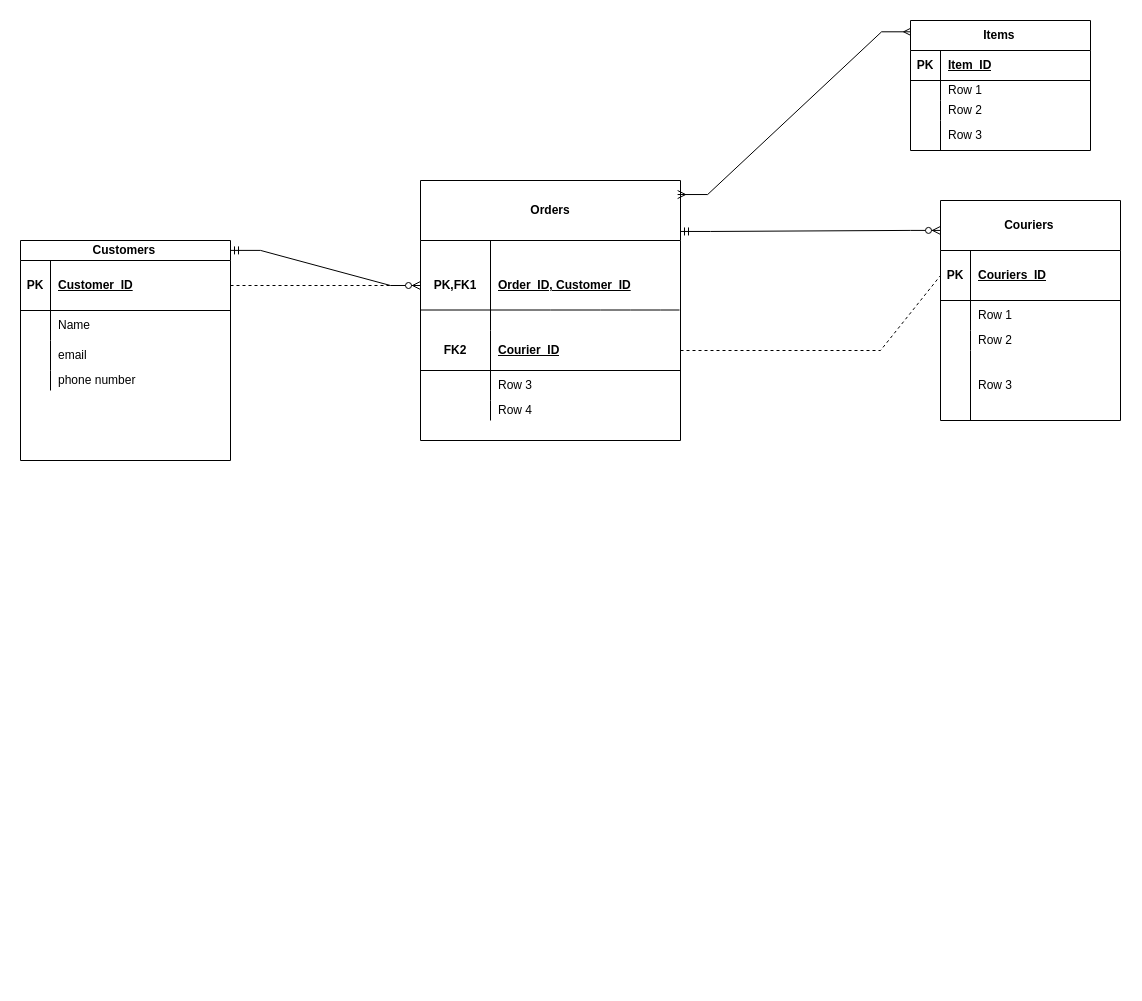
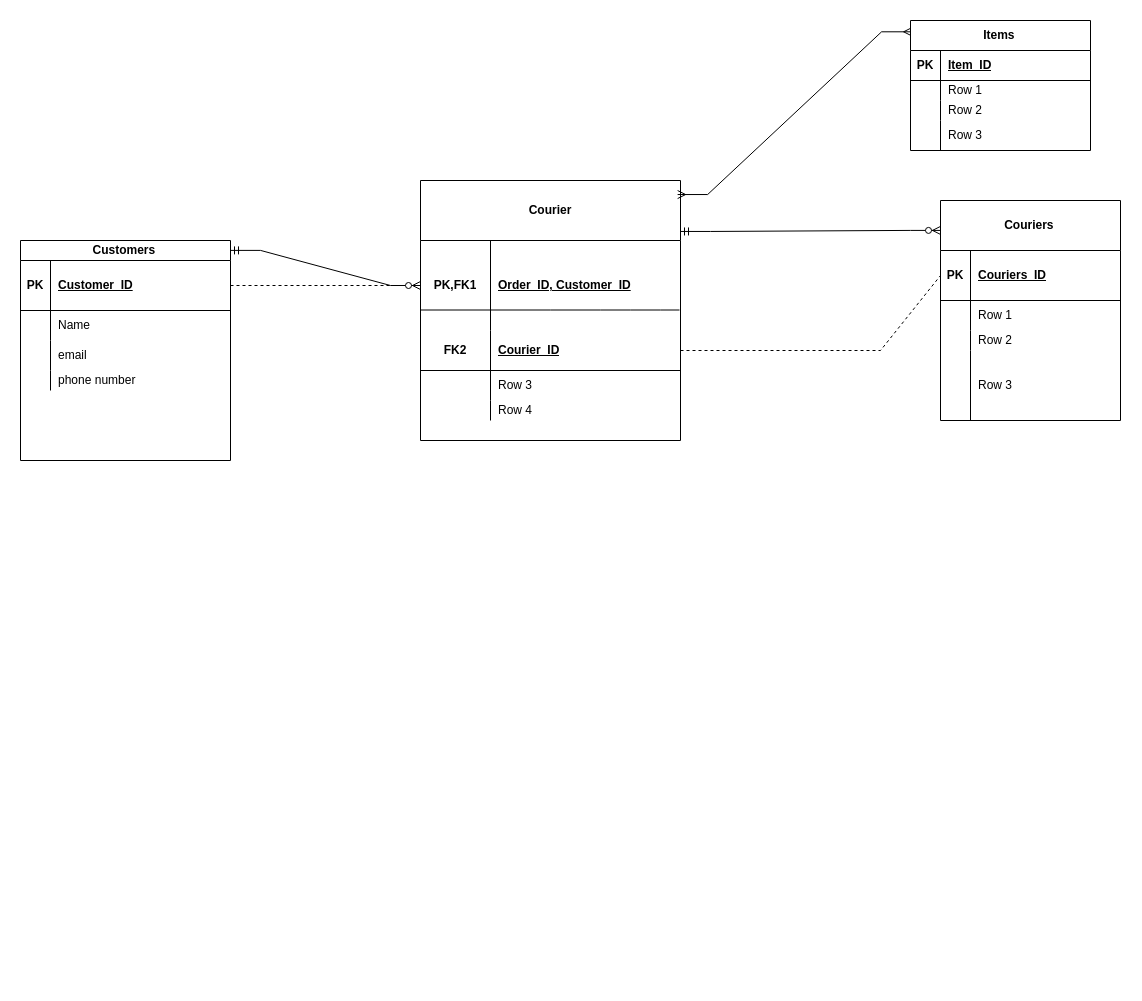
- <mxCell id="29" value="Orders" style="shape=table;startSize=60;container=1;collapsible=1;childLayout=tableLayout;fixedRows=1;rowLines=0;fontStyle=1;align=center;resizeLast=1;html=1;whiteSpace=wrap;" vertex="1" parent="1"><mxGeometry x="420" y="180" width="260" height="260" as="geometry" /></mxCell>
+ <mxCell id="29" value="Courier" style="shape=table;startSize=60;container=1;collapsible=1;childLayout=tableLayout;fixedRows=1;rowLines=0;fontStyle=1;align=center;resizeLast=1;html=1;whiteSpace=wrap;" vertex="1" parent="1"><mxGeometry x="420" y="180" width="260" height="260" as="geometry" /></mxCell>
